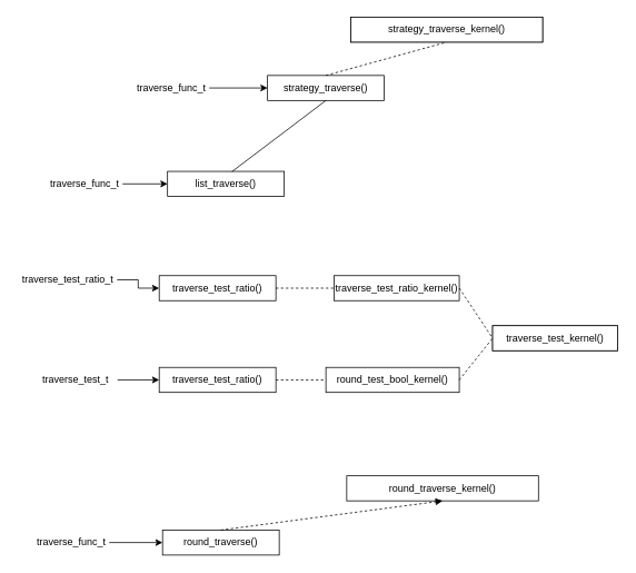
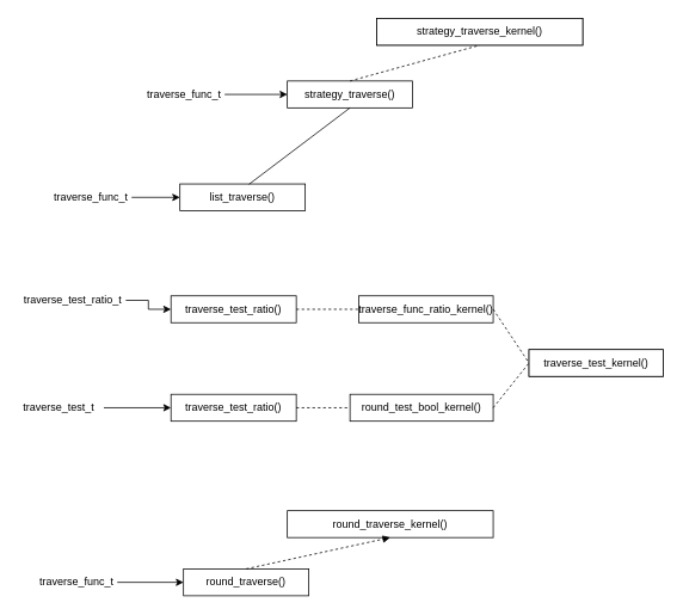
- <mxCell id="14" value="traverse_test_ratio_kernel()" style="rounded=0;whiteSpace=wrap;html=1;" parent="1" vertex="1"><mxGeometry x="400" y="330" width="150" height="30" as="geometry" /></mxCell>
+ <mxCell id="14" value="traverse_func_ratio_kernel()" style="rounded=0;whiteSpace=wrap;html=1;" parent="1" vertex="1"><mxGeometry x="400" y="330" width="150" height="30" as="geometry" /></mxCell>
- <mxCell id="28" value="traverse_test_t" style="text;html=1;strokeColor=none;fillColor=none;align=center;verticalAlign=middle;whiteSpace=wrap;rounded=0;" parent="1" vertex="1"><mxGeometry x="40" y="445" width="100" height="20" as="geometry" /></mxCell>
+ <mxCell id="28" value="traverse_test_t" style="text;html=1;strokeColor=none;fillColor=none;align=center;verticalAlign=middle;whiteSpace=wrap;rounded=0;" parent="1" vertex="1"><mxGeometry x="15" y="445" width="100" height="20" as="geometry" /></mxCell>
- <mxCell id="9" value="round_traverse_kernel()" style="rounded=0;whiteSpace=wrap;html=1;" parent="1" vertex="1"><mxGeometry x="415" y="570" width="230" height="30" as="geometry" /></mxCell>
+ <mxCell id="9" value="round_traverse_kernel()" style="rounded=0;whiteSpace=wrap;html=1;" parent="1" vertex="1"><mxGeometry x="320" y="570" width="230" height="30" as="geometry" /></mxCell>
- <mxCell id="10" value="round_traverse()" style="rounded=0;whiteSpace=wrap;html=1;" parent="1" vertex="1"><mxGeometry x="194" y="635" width="140" height="30" as="geometry" /></mxCell>
+ <mxCell id="10" value="round_traverse()" style="rounded=0;whiteSpace=wrap;html=1;" parent="1" vertex="1"><mxGeometry x="204" y="635" width="140" height="30" as="geometry" /></mxCell>
